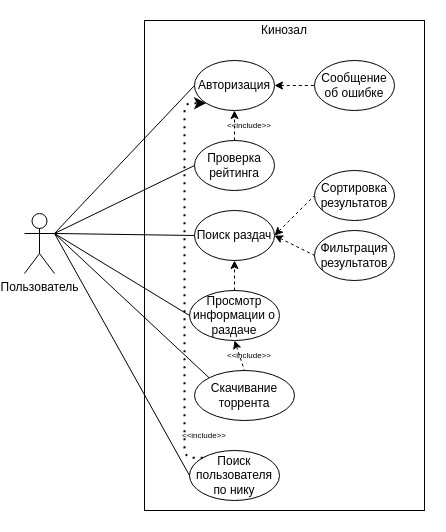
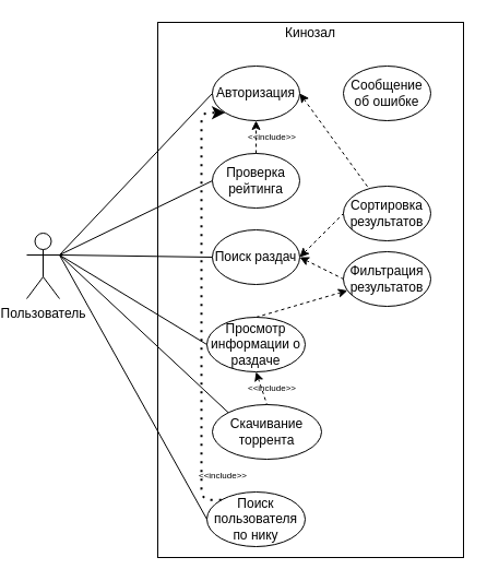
- <mxCell id="12" value="" style="endArrow=none;dashed=1;html=1;entryX=0;entryY=0.5;entryDx=0;entryDy=0;exitX=1;exitY=0.5;exitDx=0;exitDy=0;endFill=0;startArrow=classic;startFill=1;" edge="1" parent="1" source="5" target="11"><mxGeometry width="50" height="50" relative="1" as="geometry"><mxPoint x="250" y="370" as="sourcePoint" /><mxPoint x="300" y="320" as="targetPoint" /></mxGeometry></mxCell>
+ <mxCell id="12" value="" style="endArrow=none;dashed=1;html=1;exitX=1;exitY=0.5;exitDx=0;exitDy=0;endFill=0;startArrow=classic;startFill=1;" edge="1" parent="1" source="5" target="15"><mxGeometry width="50" height="50" relative="1" as="geometry"><mxPoint x="250" y="370" as="sourcePoint" /><mxPoint x="300" y="320" as="targetPoint" /></mxGeometry></mxCell>
- <mxCell id="21" value="" style="endArrow=classic;dashed=1;html=1;fontSize=8;entryX=0.5;entryY=1;entryDx=0;entryDy=0;exitX=0.5;exitY=0;exitDx=0;exitDy=0;endFill=1;" edge="1" parent="1" source="19" target="9"><mxGeometry width="50" height="50" relative="1" as="geometry"><mxPoint x="280" y="290" as="sourcePoint" /><mxPoint x="330" y="240" as="targetPoint" /></mxGeometry></mxCell>
+ <mxCell id="21" value="" style="endArrow=classic;dashed=1;html=1;fontSize=8;exitX=0.5;exitY=0;exitDx=0;exitDy=0;endFill=1;" edge="1" parent="1" source="19" target="13"><mxGeometry width="50" height="50" relative="1" as="geometry"><mxPoint x="280" y="290" as="sourcePoint" /><mxPoint x="330" y="240" as="targetPoint" /></mxGeometry></mxCell>
